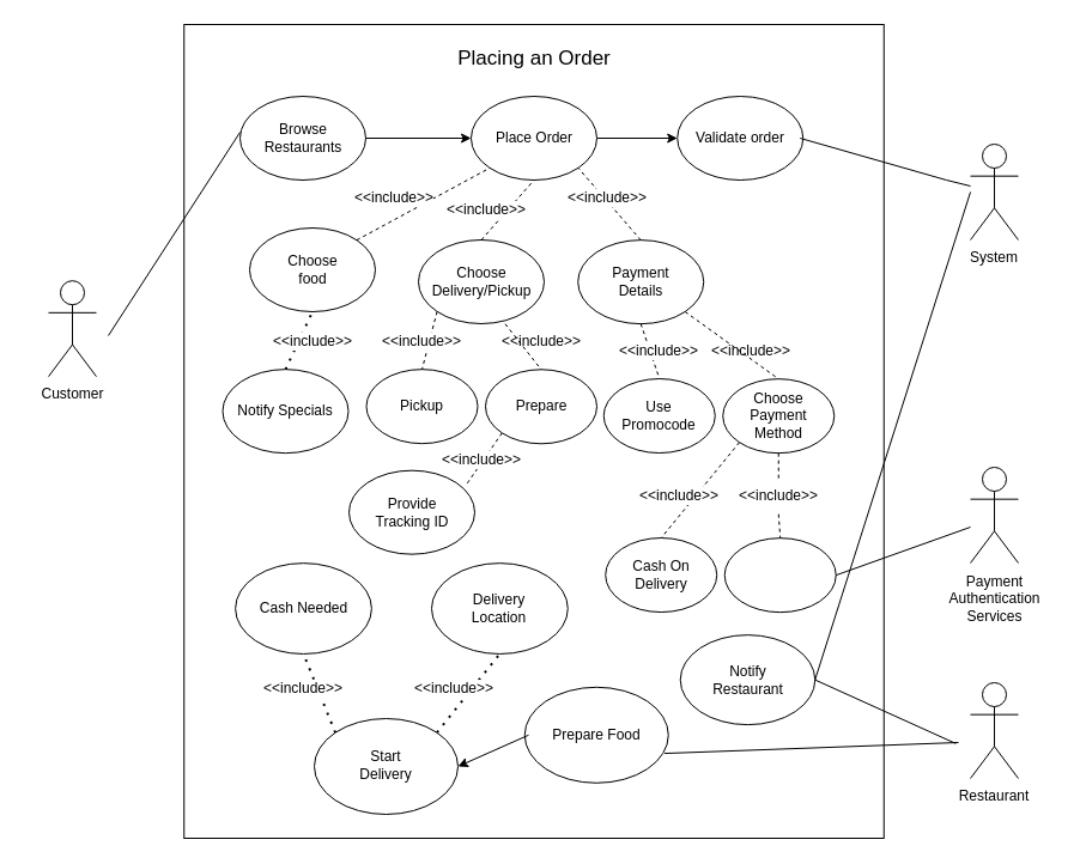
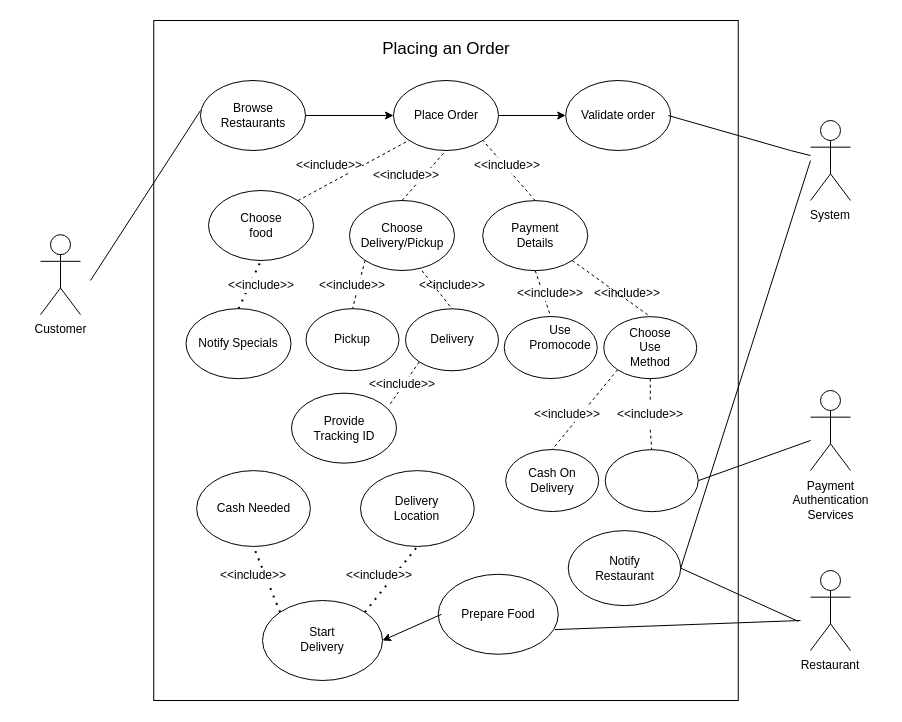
- <mxCell id="47" value="Prepare" style="text;html=1;strokeColor=none;fillColor=none;align=center;verticalAlign=middle;whiteSpace=wrap;rounded=0;" vertex="1" parent="1"><mxGeometry x="421.5" y="324.29" width="60" height="30" as="geometry" /></mxCell>
+ <mxCell id="47" value="Delivery" style="text;html=1;strokeColor=none;fillColor=none;align=center;verticalAlign=middle;whiteSpace=wrap;rounded=0;" vertex="1" parent="1"><mxGeometry x="421.5" y="324.29" width="60" height="30" as="geometry" /></mxCell>
- <mxCell id="49" value="Use Promocode" style="text;html=1;strokeColor=none;fillColor=none;align=center;verticalAlign=middle;whiteSpace=wrap;rounded=0;" vertex="1" parent="1"><mxGeometry x="520.25" y="332.03" width="60" height="30" as="geometry" /></mxCell>
+ <mxCell id="49" value="Use Promocode" style="text;html=1;strokeColor=none;fillColor=none;align=center;verticalAlign=middle;whiteSpace=wrap;rounded=0;" vertex="1" parent="1"><mxGeometry x="530.25" y="322.03" width="60" height="30" as="geometry" /></mxCell>
- <mxCell id="55" value="Choose Payment Method" style="text;html=1;strokeColor=none;fillColor=none;align=center;verticalAlign=middle;whiteSpace=wrap;rounded=0;" vertex="1" parent="1"><mxGeometry x="619.75" y="332.16" width="60" height="30" as="geometry" /></mxCell>
+ <mxCell id="55" value="Choose Use Method" style="text;html=1;strokeColor=none;fillColor=none;align=center;verticalAlign=middle;whiteSpace=wrap;rounded=0;" vertex="1" parent="1"><mxGeometry x="619.75" y="332.16" width="60" height="30" as="geometry" /></mxCell>
